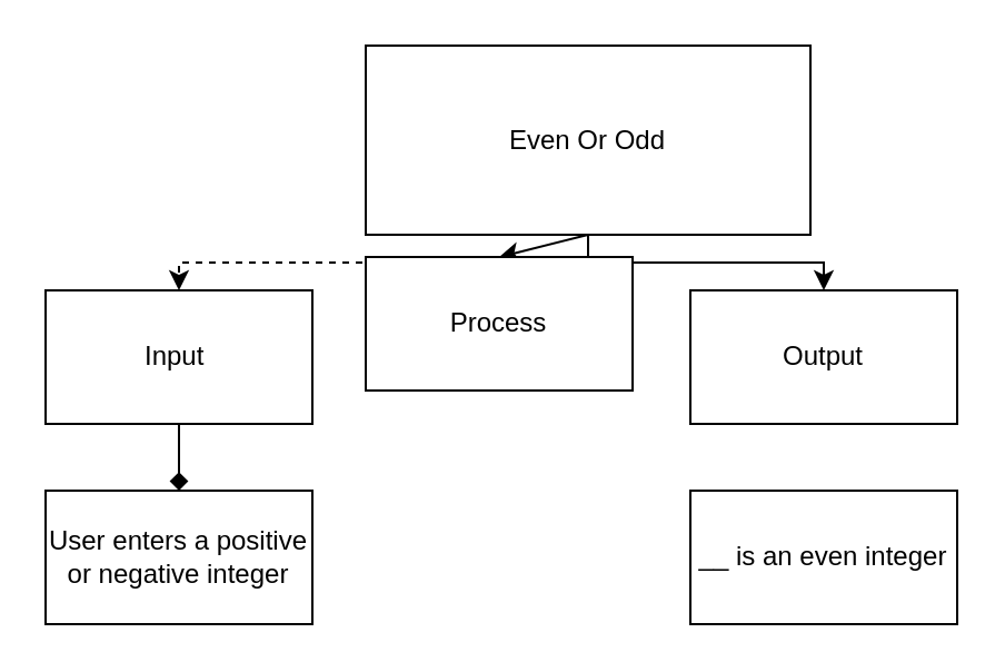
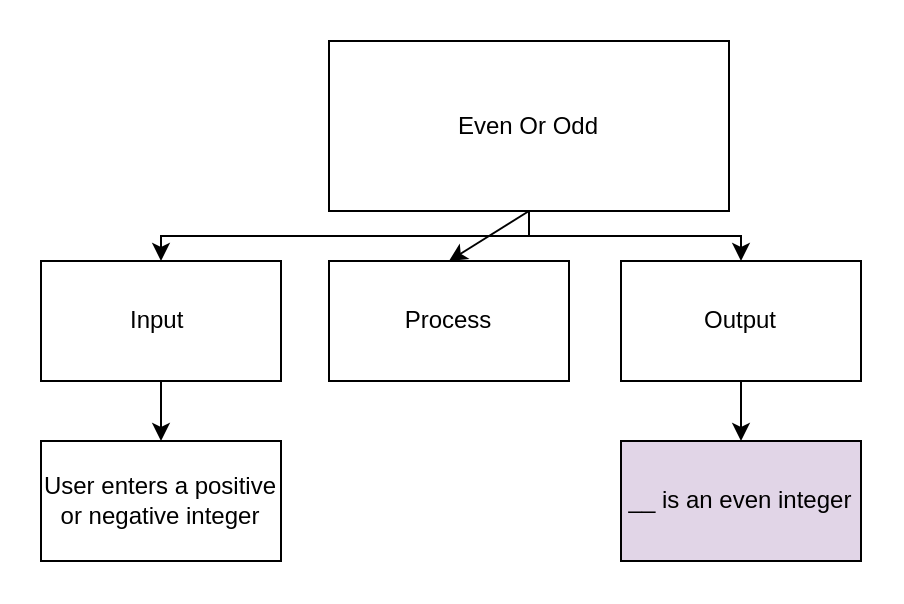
- <mxCell id="3" style="edgeStyle=orthogonalEdgeStyle;html=1;exitX=0.5;exitY=1;exitDx=0;exitDy=0;entryX=0.5;entryY=0;entryDx=0;entryDy=0;rounded=0;dashed=1;" edge="1" parent="1" source="5" target="7"><mxGeometry relative="1" as="geometry" /></mxCell>
+ <mxCell id="3" style="edgeStyle=orthogonalEdgeStyle;html=1;exitX=0.5;exitY=1;exitDx=0;exitDy=0;entryX=0.5;entryY=0;entryDx=0;entryDy=0;rounded=0;" edge="1" parent="1" source="5" target="7"><mxGeometry relative="1" as="geometry" /></mxCell>
- <mxCell id="8" value="Process" style="rounded=0;whiteSpace=wrap;html=1;" vertex="1" parent="1"><mxGeometry x="164" y="115" width="120" height="60" as="geometry" /></mxCell>
+ <mxCell id="8" value="Process" style="rounded=0;whiteSpace=wrap;html=1;" vertex="1" parent="1"><mxGeometry x="164" y="130" width="120" height="60" as="geometry" /></mxCell>
+ <mxCell id="9" style="edgeStyle=orthogonalEdgeStyle;rounded=0;html=1;exitX=0.5;exitY=1;exitDx=0;exitDy=0;entryX=0.5;entryY=0;entryDx=0;entryDy=0;" edge="1" parent="1" source="10" target="12"><mxGeometry relative="1" as="geometry" /></mxCell>
- <mxCell id="6" style="edgeStyle=orthogonalEdgeStyle;rounded=0;html=1;exitX=0.5;exitY=1;exitDx=0;exitDy=0;entryX=0.5;entryY=0;entryDx=0;entryDy=0;endArrow=diamond;" edge="1" parent="1" source="7" target="11"><mxGeometry relative="1" as="geometry" /></mxCell>
+ <mxCell id="6" style="edgeStyle=orthogonalEdgeStyle;rounded=0;html=1;exitX=0.5;exitY=1;exitDx=0;exitDy=0;entryX=0.5;entryY=0;entryDx=0;entryDy=0;" edge="1" parent="1" source="7" target="11"><mxGeometry relative="1" as="geometry" /></mxCell>
- <mxCell id="12" value="__ is an even integer" style="rounded=0;whiteSpace=wrap;html=1;" vertex="1" parent="1"><mxGeometry x="310" y="220" width="120" height="60" as="geometry" /></mxCell>
+ <mxCell id="12" value="__ is an even integer" style="rounded=0;whiteSpace=wrap;html=1;fillColor=#e1d5e7;" vertex="1" parent="1"><mxGeometry x="310" y="220" width="120" height="60" as="geometry" /></mxCell>
